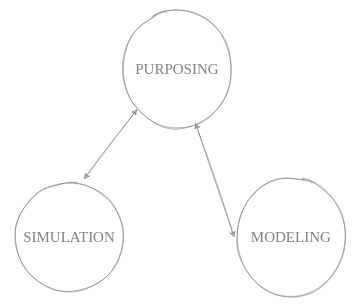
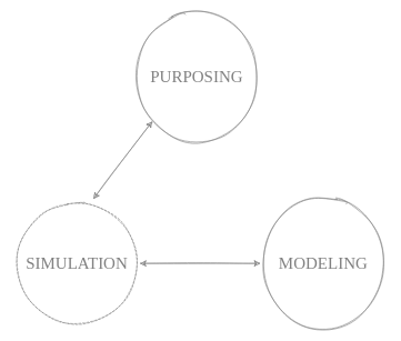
- <mxCell id="6" value="" style="endArrow=classic;startArrow=classic;html=1;rounded=0;sketch=1;fontFamily=Verdana;fontSize=25;exitX=0;exitY=0.5;exitDx=0;exitDy=0;fontColor=#808080;strokeColor=#808080;" edge="1" parent="1" source="3" target="2"><mxGeometry width="50" height="50" relative="1" as="geometry"><mxPoint x="280" y="340" as="sourcePoint" /><mxPoint x="201.065" y="219.135" as="targetPoint" /></mxGeometry></mxCell>
+ <mxCell id="6" value="" style="endArrow=classic;startArrow=classic;html=1;rounded=0;sketch=1;fontFamily=Verdana;fontSize=25;entryX=1;entryY=0.5;entryDx=0;entryDy=0;exitX=0;exitY=0.5;exitDx=0;exitDy=0;fontColor=#808080;strokeColor=#808080;" edge="1" parent="1" source="3" target="4"><mxGeometry width="50" height="50" relative="1" as="geometry"><mxPoint x="280" y="340" as="sourcePoint" /><mxPoint x="201.065" y="219.135" as="targetPoint" /></mxGeometry></mxCell>
- <mxCell id="4" value="SIMULATION" style="ellipse;whiteSpace=wrap;html=1;aspect=fixed;sketch=1;fontFamily=Verdana;fontSize=25;fontColor=#808080;strokeColor=#808080;fillColor=none;" vertex="1" parent="1"><mxGeometry x="20" y="300" width="190" height="190" as="geometry" /></mxCell>
+ <mxCell id="4" value="SIMULATION" style="ellipse;whiteSpace=wrap;html=1;aspect=fixed;sketch=1;fontFamily=Verdana;fontSize=25;fontColor=#808080;strokeColor=#808080;fillColor=none;dashed=1;" vertex="1" parent="1"><mxGeometry x="20" y="300" width="190" height="190" as="geometry" /></mxCell>
